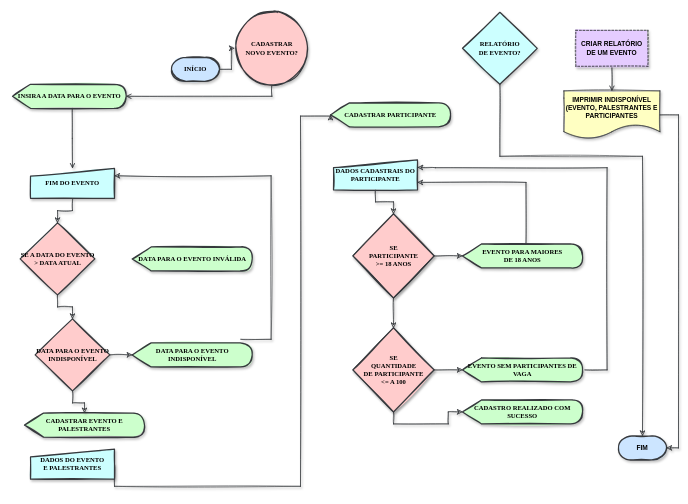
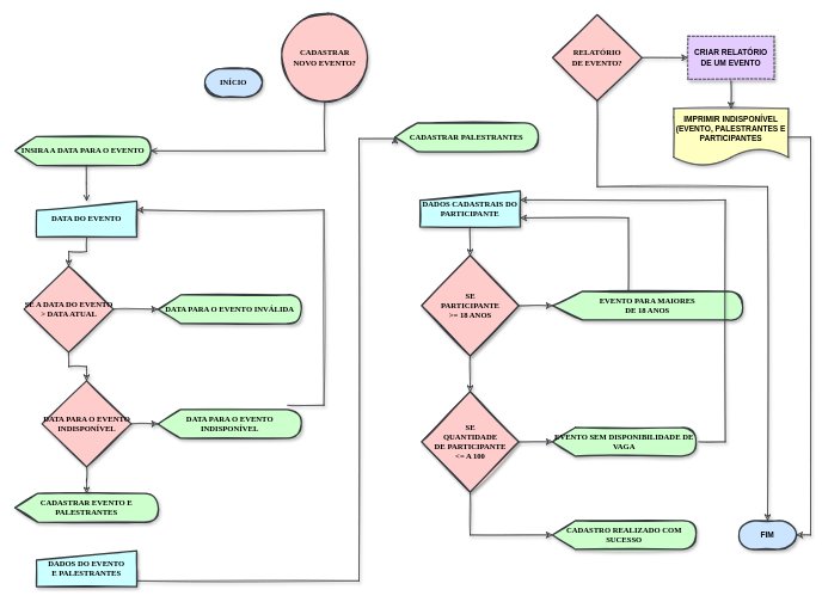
- <mxCell id="39" value="&lt;div style=&quot;font-size: 11px;&quot;&gt;RELATÓRIO&lt;/div&gt;&lt;div style=&quot;font-size: 11px;&quot;&gt;DE EVENTO?&lt;br style=&quot;font-size: 11px;&quot;&gt;&lt;/div&gt;" style="rhombus;whiteSpace=wrap;html=1;shadow=1;sketch=1;fontFamily=Comic Sans MS;strokeWidth=2;gradientDirection=north;fillColor=#ccffff;strokeColor=#36393d;fontStyle=1;fontSize=11;labelBackgroundColor=none;labelBorderColor=none;fillStyle=solid;" vertex="1" parent="1"><mxGeometry x="770" y="20" width="124.5" height="120" as="geometry" /></mxCell>
+ <mxCell id="39" value="&lt;div style=&quot;font-size: 11px;&quot;&gt;RELATÓRIO&lt;/div&gt;&lt;div style=&quot;font-size: 11px;&quot;&gt;DE EVENTO?&lt;br style=&quot;font-size: 11px;&quot;&gt;&lt;/div&gt;" style="rhombus;whiteSpace=wrap;html=1;shadow=1;sketch=1;fontFamily=Comic Sans MS;strokeWidth=2;gradientDirection=north;fillColor=#FFCCCC;strokeColor=#36393d;fontStyle=1;fontSize=11;labelBackgroundColor=none;labelBorderColor=none;fillStyle=solid;" vertex="1" parent="1"><mxGeometry x="770" y="20" width="124.5" height="120" as="geometry" /></mxCell>
+ <mxCell id="37" style="edgeStyle=orthogonalEdgeStyle;rounded=0;orthogonalLoop=1;jettySize=auto;html=1;exitX=1;exitY=0.5;exitDx=0;exitDy=0;entryX=0;entryY=0.5;entryDx=0;entryDy=0;sketch=1;shadow=1;fillColor=#cce5ff;strokeColor=#36393d;fontStyle=1;fontSize=11;labelBackgroundColor=none;labelBorderColor=none;" edge="1" parent="1" source="39" target="41"><mxGeometry relative="1" as="geometry" /></mxCell>
- <mxCell id="33" style="edgeStyle=orthogonalEdgeStyle;rounded=0;orthogonalLoop=1;jettySize=auto;html=1;exitX=1;exitY=0.5;exitDx=0;exitDy=0;exitPerimeter=0;entryX=0;entryY=0.5;entryDx=0;entryDy=0;sketch=1;shadow=1;fillColor=#cce5ff;strokeColor=#36393d;fontStyle=1;fontSize=11;labelBackgroundColor=none;labelBorderColor=none;" edge="1" parent="1" source="34" target="36"><mxGeometry relative="1" as="geometry" /></mxCell>
- <mxCell id="40" style="edgeStyle=orthogonalEdgeStyle;rounded=0;orthogonalLoop=1;jettySize=auto;html=1;exitX=0.5;exitY=1;exitDx=0;exitDy=0;entryX=0.5;entryY=0;entryDx=0;entryDy=0;sketch=1;shadow=1;fillColor=#cce5ff;strokeColor=#36393d;fontStyle=1;fontSize=11;labelBackgroundColor=none;labelBorderColor=none;endArrow=open;" edge="1" parent="1" source="41" target="43"><mxGeometry relative="1" as="geometry" /></mxCell>
+ <mxCell id="40" style="edgeStyle=orthogonalEdgeStyle;rounded=0;orthogonalLoop=1;jettySize=auto;html=1;exitX=0.5;exitY=1;exitDx=0;exitDy=0;entryX=0.5;entryY=0;entryDx=0;entryDy=0;sketch=1;shadow=1;fillColor=#cce5ff;strokeColor=#36393d;fontStyle=1;fontSize=11;labelBackgroundColor=none;labelBorderColor=none;" edge="1" parent="1" source="41" target="43"><mxGeometry relative="1" as="geometry" /></mxCell>
- <mxCell id="5" value="INSIRA A DATA PARA O EVENTO" style="shape=display;whiteSpace=wrap;html=1;shadow=1;sketch=1;fontFamily=Comic Sans MS;strokeWidth=2;gradientDirection=north;size=0.158;fillColor=#CCFFCC;strokeColor=#36393d;fontStyle=1;fontSize=11;labelBackgroundColor=none;labelBorderColor=none;fillStyle=solid;" parent="1" vertex="1"><mxGeometry x="20" y="140" width="189.5" height="40" as="geometry" /></mxCell>
+ <mxCell id="5" value="INSIRA A DATA PARA O EVENTO" style="shape=display;whiteSpace=wrap;html=1;shadow=1;sketch=1;fontFamily=Comic Sans MS;strokeWidth=2;gradientDirection=north;size=0.158;fillColor=#CCFFCC;strokeColor=#36393d;fontStyle=1;fontSize=11;labelBackgroundColor=none;labelBorderColor=none;fillStyle=solid;" parent="1" vertex="1"><mxGeometry x="20" y="190" width="189.5" height="40" as="geometry" /></mxCell>
- <mxCell id="7" value="CADASTRAR PARTICIPANTE" style="shape=display;whiteSpace=wrap;html=1;shadow=1;sketch=1;fontFamily=Comic Sans MS;strokeWidth=2;gradientDirection=north;size=0.158;fillColor=#CCFFCC;strokeColor=#36393d;fontStyle=1;fontSize=11;labelBackgroundColor=none;labelBorderColor=none;fillStyle=solid;" parent="1" vertex="1"><mxGeometry x="550" y="171" width="200" height="40" as="geometry" /></mxCell>
+ <mxCell id="7" value="CADASTRAR PALESTRANTES" style="shape=display;whiteSpace=wrap;html=1;shadow=1;sketch=1;fontFamily=Comic Sans MS;strokeWidth=2;gradientDirection=north;size=0.158;fillColor=#CCFFCC;strokeColor=#36393d;fontStyle=1;fontSize=11;labelBackgroundColor=none;labelBorderColor=none;fillStyle=solid;" parent="1" vertex="1"><mxGeometry x="550" y="171" width="200" height="40" as="geometry" /></mxCell>
- <mxCell id="9" value="DADOS CADASTRAIS DO PARTICIPANTE" style="shape=manualInput;whiteSpace=wrap;html=1;shadow=1;sketch=1;fontFamily=Comic Sans MS;strokeWidth=2;gradientDirection=north;size=13;fillColor=#CCFFFF;strokeColor=#36393d;fontStyle=1;fontSize=11;labelBackgroundColor=none;labelBorderColor=none;fillStyle=solid;" parent="1" vertex="1"><mxGeometry x="555" y="266" width="140" height="50" as="geometry" /></mxCell>
+ <mxCell id="9" value="DADOS CADASTRAIS DO PARTICIPANTE" style="shape=manualInput;whiteSpace=wrap;html=1;shadow=1;sketch=1;fontFamily=Comic Sans MS;strokeWidth=2;gradientDirection=north;size=13;fillColor=#CCFFFF;strokeColor=#36393d;fontStyle=1;fontSize=11;labelBackgroundColor=none;labelBorderColor=none;fillStyle=solid;" parent="1" vertex="1"><mxGeometry x="585" y="266" width="140" height="50" as="geometry" /></mxCell>
- <mxCell id="3" value="FIM DO EVENTO" style="shape=manualInput;whiteSpace=wrap;html=1;shadow=1;sketch=1;fontFamily=Comic Sans MS;strokeWidth=2;gradientDirection=north;size=13;fillColor=#CCFFFF;strokeColor=#36393d;fontStyle=1;fontSize=11;labelBackgroundColor=none;labelBorderColor=none;fillStyle=solid;" parent="1" vertex="1"><mxGeometry x="50" y="280" width="140" height="50" as="geometry" /></mxCell>
+ <mxCell id="3" value="DATA DO EVENTO" style="shape=manualInput;whiteSpace=wrap;html=1;shadow=1;sketch=1;fontFamily=Comic Sans MS;strokeWidth=2;gradientDirection=north;size=13;fillColor=#CCFFFF;strokeColor=#36393d;fontStyle=1;fontSize=11;labelBackgroundColor=none;labelBorderColor=none;fillStyle=solid;" parent="1" vertex="1"><mxGeometry x="50" y="280" width="140" height="50" as="geometry" /></mxCell>
- <mxCell id="11" value="&lt;div style=&quot;font-size: 11px;&quot;&gt;EVENTO PARA MAIORES&lt;/div&gt;&lt;div style=&quot;font-size: 11px;&quot;&gt;DE 18 ANOS&lt;/div&gt;" style="shape=display;whiteSpace=wrap;html=1;shadow=1;sketch=1;fontFamily=Comic Sans MS;strokeWidth=2;gradientDirection=north;size=0.158;fillColor=#CCFFCC;strokeColor=#36393d;fontStyle=1;fontSize=11;labelBackgroundColor=none;labelBorderColor=none;fillStyle=solid;" parent="1" vertex="1"><mxGeometry x="770" y="406" width="200" height="40" as="geometry" /></mxCell>
+ <mxCell id="11" value="&lt;div style=&quot;font-size: 11px;&quot;&gt;EVENTO PARA MAIORES&lt;/div&gt;&lt;div style=&quot;font-size: 11px;&quot;&gt;DE 18 ANOS&lt;/div&gt;" style="shape=display;whiteSpace=wrap;html=1;shadow=1;sketch=1;fontFamily=Comic Sans MS;strokeWidth=2;gradientDirection=north;size=0.158;fillColor=#CCFFCC;strokeColor=#36393d;fontStyle=1;fontSize=11;labelBackgroundColor=none;labelBorderColor=none;fillStyle=solid;" parent="1" vertex="1"><mxGeometry x="770" y="406" width="265" height="40" as="geometry" /></mxCell>
+ <mxCell id="18" style="edgeStyle=orthogonalEdgeStyle;rounded=0;orthogonalLoop=1;jettySize=auto;html=1;exitX=1;exitY=0.5;exitDx=0;exitDy=0;entryX=0;entryY=0.5;entryDx=0;entryDy=0;entryPerimeter=0;sketch=1;shadow=1;fillColor=#cce5ff;strokeColor=#36393d;fontStyle=1;fontSize=11;labelBackgroundColor=none;labelBorderColor=none;" edge="1" parent="1" source="20" target="6"><mxGeometry relative="1" as="geometry" /></mxCell>
- <mxCell id="30" value="&lt;div style=&quot;font-size: 11px;&quot;&gt;EVENTO SEM PARTICIPANTES DE VAGA&lt;br style=&quot;font-size: 11px;&quot;&gt;&lt;/div&gt;" style="shape=display;whiteSpace=wrap;html=1;shadow=1;sketch=1;fontFamily=Comic Sans MS;strokeWidth=2;gradientDirection=north;size=0.158;fillColor=#CCFFCC;strokeColor=#36393d;fontStyle=1;fontSize=11;labelBackgroundColor=none;labelBorderColor=none;fillStyle=solid;" vertex="1" parent="1"><mxGeometry x="770" y="596" width="200" height="40" as="geometry" /></mxCell>
+ <mxCell id="30" value="&lt;div style=&quot;font-size: 11px;&quot;&gt;EVENTO SEM DISPONIBILIDADE DE VAGA&lt;br style=&quot;font-size: 11px;&quot;&gt;&lt;/div&gt;" style="shape=display;whiteSpace=wrap;html=1;shadow=1;sketch=1;fontFamily=Comic Sans MS;strokeWidth=2;gradientDirection=north;size=0.158;fillColor=#CCFFCC;strokeColor=#36393d;fontStyle=1;fontSize=11;labelBackgroundColor=none;labelBorderColor=none;fillStyle=solid;" vertex="1" parent="1"><mxGeometry x="770" y="596" width="200" height="40" as="geometry" /></mxCell>
- <mxCell id="32" value="CADASTRO REALIZADO COM SUCESSO" style="shape=display;whiteSpace=wrap;html=1;shadow=1;sketch=1;fontFamily=Comic Sans MS;strokeWidth=2;gradientDirection=north;size=0.158;fillColor=#CCFFCC;strokeColor=#36393d;fontStyle=1;fontSize=11;labelBackgroundColor=none;labelBorderColor=none;fillStyle=solid;" vertex="1" parent="1"><mxGeometry x="770" y="666" width="200" height="40" as="geometry" /></mxCell>
+ <mxCell id="32" value="CADASTRO REALIZADO COM SUCESSO" style="shape=display;whiteSpace=wrap;html=1;shadow=1;sketch=1;fontFamily=Comic Sans MS;strokeWidth=2;gradientDirection=north;size=0.158;fillColor=#CCFFCC;strokeColor=#36393d;fontStyle=1;fontSize=11;labelBackgroundColor=none;labelBorderColor=none;fillStyle=solid;" vertex="1" parent="1"><mxGeometry x="770" y="726" width="200" height="40" as="geometry" /></mxCell>
- <mxCell id="12" value="CADASTRAR EVENTO E PALESTRANTES" style="shape=display;whiteSpace=wrap;html=1;shadow=1;sketch=1;fontFamily=Comic Sans MS;strokeWidth=2;gradientDirection=north;size=0.158;fillColor=#CCFFCC;strokeColor=#36393d;fontStyle=1;fontSize=11;labelBackgroundColor=none;labelBorderColor=none;fillStyle=solid;" parent="1" vertex="1"><mxGeometry x="40" y="688" width="200" height="40" as="geometry" /></mxCell>
+ <mxCell id="12" value="CADASTRAR EVENTO E PALESTRANTES" style="shape=display;whiteSpace=wrap;html=1;shadow=1;sketch=1;fontFamily=Comic Sans MS;strokeWidth=2;gradientDirection=north;size=0.158;fillColor=#CCFFCC;strokeColor=#36393d;fontStyle=1;fontSize=11;labelBackgroundColor=none;labelBorderColor=none;fillStyle=solid;" parent="1" vertex="1"><mxGeometry x="20" y="688" width="200" height="40" as="geometry" /></mxCell>
- <mxCell id="14" value="&lt;div style=&quot;font-size: 11px;&quot;&gt;DADOS DO EVENTO&lt;/div&gt;&lt;div style=&quot;font-size: 11px;&quot;&gt;E PALESTRANTES&lt;/div&gt;" style="shape=manualInput;whiteSpace=wrap;html=1;shadow=1;sketch=1;fontFamily=Comic Sans MS;strokeWidth=2;gradientDirection=north;size=13;fillColor=#CCFFFF;strokeColor=#36393d;fontStyle=1;fontSize=11;labelBackgroundColor=none;labelBorderColor=none;fillStyle=solid;" parent="1" vertex="1"><mxGeometry x="50" y="748" width="140" height="50" as="geometry" /></mxCell>
+ <mxCell id="14" value="&lt;div style=&quot;font-size: 11px;&quot;&gt;DADOS DO EVENTO&lt;/div&gt;&lt;div style=&quot;font-size: 11px;&quot;&gt;E PALESTRANTES&lt;/div&gt;" style="shape=manualInput;whiteSpace=wrap;html=1;shadow=1;sketch=1;fontFamily=Comic Sans MS;strokeWidth=2;gradientDirection=north;size=13;fillColor=#CCFFFF;strokeColor=#36393d;fontStyle=1;fontSize=11;labelBackgroundColor=none;labelBorderColor=none;fillStyle=solid;" parent="1" vertex="1"><mxGeometry x="50" y="768" width="140" height="50" as="geometry" /></mxCell>
